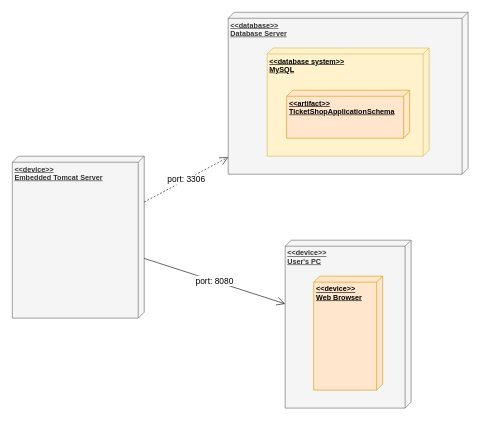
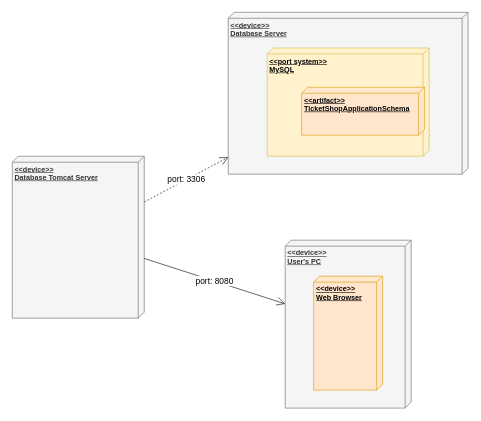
- <mxCell id="2" value="&lt;font style=&quot;font-size: 12px;&quot;&gt;&lt;b&gt;&amp;lt;&amp;lt;database&amp;gt;&amp;gt;&lt;br style=&quot;border-color: var(--border-color); text-align: center;&quot;&gt;&lt;span style=&quot;text-align: center;&quot;&gt;Database Server&lt;/span&gt;&lt;/b&gt;&lt;/font&gt;" style="verticalAlign=top;align=left;spacingTop=8;spacingLeft=2;spacingRight=12;shape=cube;size=10;direction=south;fontStyle=4;html=1;whiteSpace=wrap;fillColor=#f5f5f5;fontColor=#333333;strokeColor=#666666;" vertex="1" parent="1"><mxGeometry x="380" y="20" width="400" height="270" as="geometry" /></mxCell>
+ <mxCell id="2" value="&lt;font style=&quot;font-size: 12px;&quot;&gt;&lt;b&gt;&amp;lt;&amp;lt;device&amp;gt;&amp;gt;&lt;br style=&quot;border-color: var(--border-color); text-align: center;&quot;&gt;&lt;span style=&quot;text-align: center;&quot;&gt;Database Server&lt;/span&gt;&lt;/b&gt;&lt;/font&gt;" style="verticalAlign=top;align=left;spacingTop=8;spacingLeft=2;spacingRight=12;shape=cube;size=10;direction=south;fontStyle=4;html=1;whiteSpace=wrap;fillColor=#f5f5f5;fontColor=#333333;strokeColor=#666666;" vertex="1" parent="1"><mxGeometry x="380" y="20" width="400" height="270" as="geometry" /></mxCell>
- <mxCell id="3" value="&lt;b&gt;&amp;lt;&amp;lt;database system&amp;gt;&amp;gt;&lt;br&gt;MySQL&lt;/b&gt;" style="verticalAlign=top;align=left;spacingTop=8;spacingLeft=2;spacingRight=12;shape=cube;size=10;direction=south;fontStyle=4;html=1;whiteSpace=wrap;fillColor=#fff2cc;strokeColor=#d6b656;" vertex="1" parent="1"><mxGeometry x="445" y="79.5" width="270" height="180.5" as="geometry" /></mxCell>
+ <mxCell id="3" value="&lt;b&gt;&amp;lt;&amp;lt;port system&amp;gt;&amp;gt;&lt;br&gt;MySQL&lt;/b&gt;" style="verticalAlign=top;align=left;spacingTop=8;spacingLeft=2;spacingRight=12;shape=cube;size=10;direction=south;fontStyle=4;html=1;whiteSpace=wrap;fillColor=#fff2cc;strokeColor=#d6b656;" vertex="1" parent="1"><mxGeometry x="445" y="79.5" width="270" height="180.5" as="geometry" /></mxCell>
- <mxCell id="7" value="&lt;b&gt;&amp;lt;&amp;lt;artifact&amp;gt;&amp;gt;&lt;br&gt;TicketShopApplicationSchema&lt;/b&gt;" style="verticalAlign=top;align=left;spacingTop=8;spacingLeft=2;spacingRight=12;shape=cube;size=10;direction=south;fontStyle=4;html=1;whiteSpace=wrap;fillColor=#ffe6cc;strokeColor=#d79b00;" vertex="1" parent="1"><mxGeometry x="477.5" y="150" width="205" height="80" as="geometry" /></mxCell>
+ <mxCell id="7" value="&lt;b&gt;&amp;lt;&amp;lt;artifact&amp;gt;&amp;gt;&lt;br&gt;TicketShopApplicationSchema&lt;/b&gt;" style="verticalAlign=top;align=left;spacingTop=8;spacingLeft=2;spacingRight=12;shape=cube;size=10;direction=south;fontStyle=4;html=1;whiteSpace=wrap;fillColor=#ffe6cc;strokeColor=#d79b00;" vertex="1" parent="1"><mxGeometry x="502.5" y="145" width="205" height="80" as="geometry" /></mxCell>
- <mxCell id="4" value="&lt;b&gt;&amp;lt;&amp;lt;device&amp;gt;&amp;gt;&lt;br&gt;Embedded Tomcat Server&lt;/b&gt;" style="verticalAlign=top;align=left;spacingTop=8;spacingLeft=2;spacingRight=12;shape=cube;size=10;direction=south;fontStyle=4;html=1;whiteSpace=wrap;fillColor=#f5f5f5;fontColor=#333333;strokeColor=#666666;" vertex="1" parent="1"><mxGeometry x="20" y="260" width="220" height="270" as="geometry" /></mxCell>
+ <mxCell id="4" value="&lt;b&gt;&amp;lt;&amp;lt;device&amp;gt;&amp;gt;&lt;br&gt;Database Tomcat Server&lt;/b&gt;" style="verticalAlign=top;align=left;spacingTop=8;spacingLeft=2;spacingRight=12;shape=cube;size=10;direction=south;fontStyle=4;html=1;whiteSpace=wrap;fillColor=#f5f5f5;fontColor=#333333;strokeColor=#666666;" vertex="1" parent="1"><mxGeometry x="20" y="260" width="220" height="270" as="geometry" /></mxCell>
